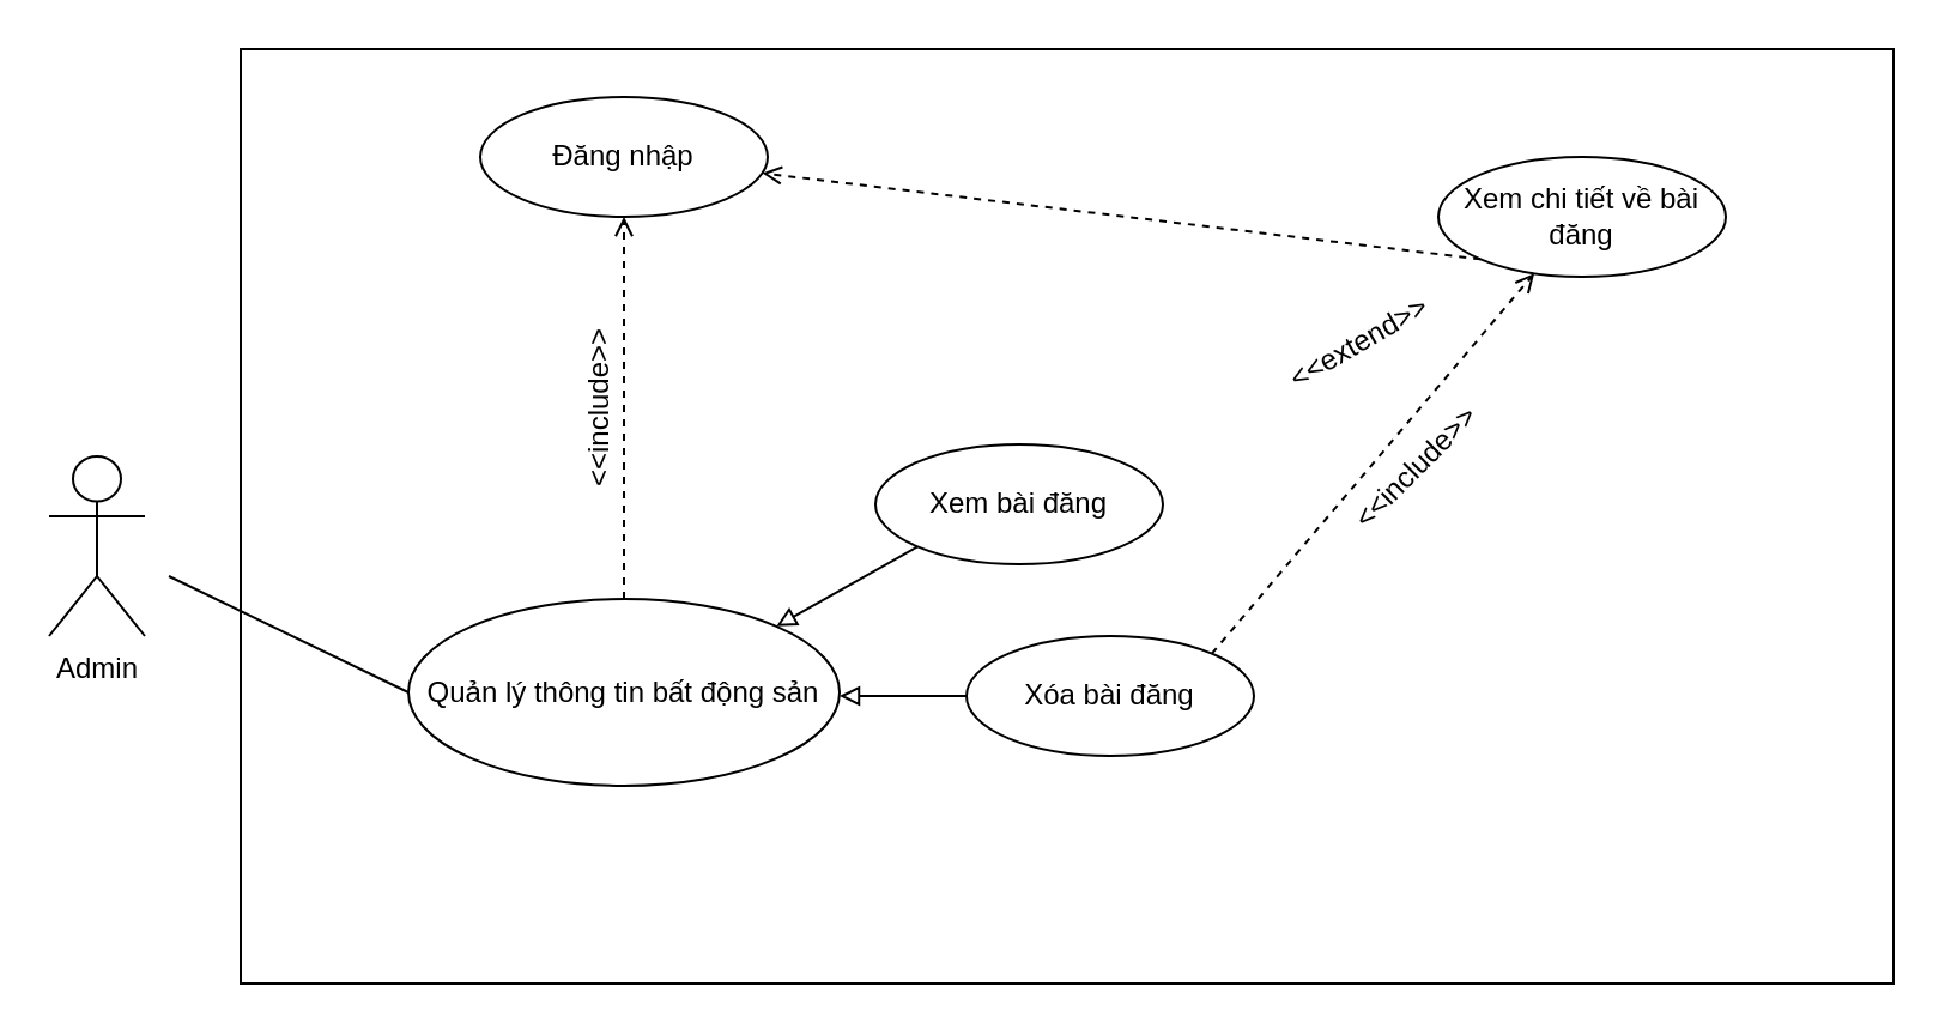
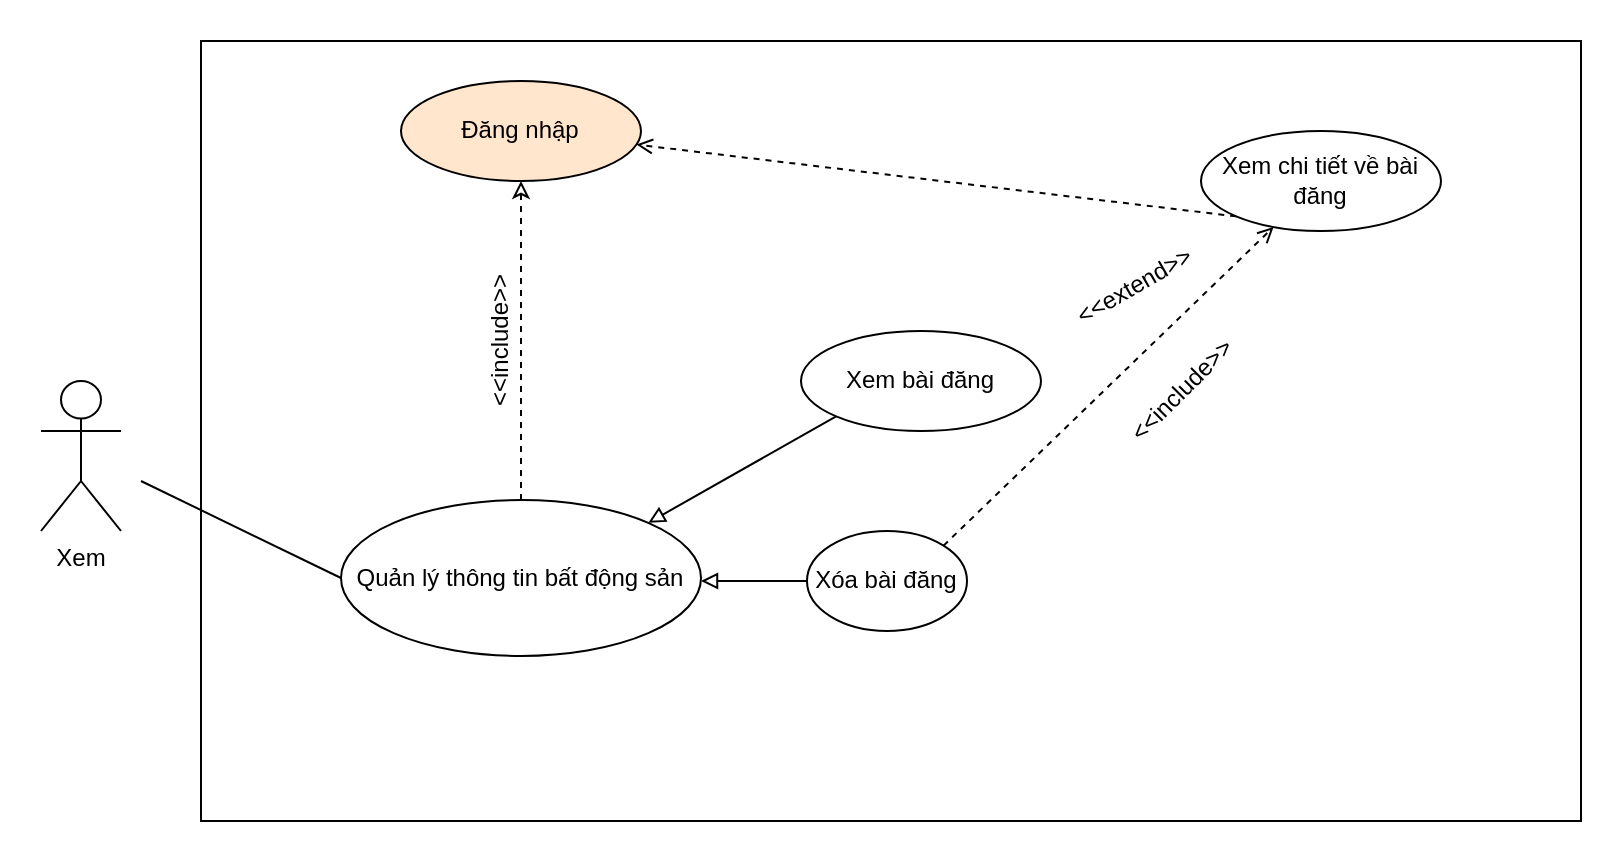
- <mxCell id="8" value="Đăng nhập" style="ellipse;whiteSpace=wrap;html=1;" parent="1" vertex="1"><mxGeometry x="200" y="40" width="120" height="50" as="geometry" /></mxCell>
+ <mxCell id="8" value="Đăng nhập" style="ellipse;whiteSpace=wrap;html=1;fillColor=#ffe6cc;" parent="1" vertex="1"><mxGeometry x="200" y="40" width="120" height="50" as="geometry" /></mxCell>
- <mxCell id="6" value="" style="endArrow=open;dashed=1;html=1;endFill=0;exitX=0.5;exitY=0;exitDx=0;exitDy=0;" parent="1" source="4" target="8" edge="1"><mxGeometry width="50" height="50" relative="1" as="geometry"><mxPoint x="602.5" y="200" as="sourcePoint" /><mxPoint x="740.074" y="242.322" as="targetPoint" /></mxGeometry></mxCell>
+ <mxCell id="6" value="" style="endArrow=classic;dashed=1;html=1;endFill=0;exitX=0.5;exitY=0;exitDx=0;exitDy=0;" parent="1" source="4" target="8" edge="1"><mxGeometry width="50" height="50" relative="1" as="geometry"><mxPoint x="602.5" y="200" as="sourcePoint" /><mxPoint x="740.074" y="242.322" as="targetPoint" /></mxGeometry></mxCell>
- <mxCell id="9" value="Xem bài đăng" style="ellipse;whiteSpace=wrap;html=1;" parent="1" vertex="1"><mxGeometry x="365" y="185" width="120" height="50" as="geometry" /></mxCell>
+ <mxCell id="9" value="Xem bài đăng" style="ellipse;whiteSpace=wrap;html=1;" parent="1" vertex="1"><mxGeometry x="400" y="165" width="120" height="50" as="geometry" /></mxCell>
- <mxCell id="2" value="Admin" style="shape=umlActor;verticalLabelPosition=bottom;labelBackgroundColor=#ffffff;verticalAlign=top;html=1;outlineConnect=0;" parent="1" vertex="1"><mxGeometry x="20" y="190" width="40" height="75" as="geometry" /></mxCell>
+ <mxCell id="2" value="Xem" style="shape=umlActor;verticalLabelPosition=bottom;labelBackgroundColor=#ffffff;verticalAlign=top;html=1;outlineConnect=0;" parent="1" vertex="1"><mxGeometry x="20" y="190" width="40" height="75" as="geometry" /></mxCell>
- <mxCell id="14" value="Xóa bài đăng" style="ellipse;whiteSpace=wrap;html=1;" parent="1" vertex="1"><mxGeometry x="403" y="265" width="120" height="50" as="geometry" /></mxCell>
+ <mxCell id="14" value="Xóa bài đăng" style="ellipse;whiteSpace=wrap;html=1;" parent="1" vertex="1"><mxGeometry x="403" y="265" width="80" height="50" as="geometry" /></mxCell>
